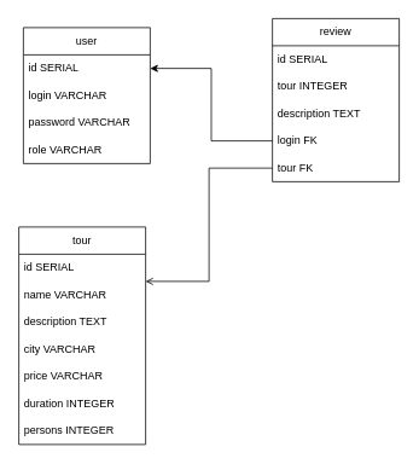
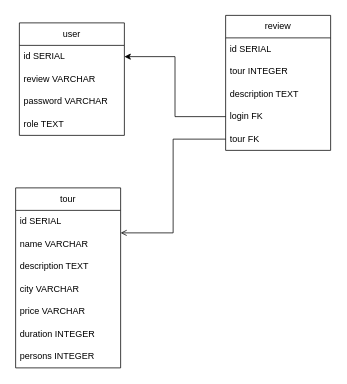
- <mxCell id="4" value="login VARCHAR" style="text;strokeColor=none;fillColor=none;align=left;verticalAlign=middle;spacingLeft=4;spacingRight=4;overflow=hidden;points=[[0,0.5],[1,0.5]];portConstraint=eastwest;rotatable=0;whiteSpace=wrap;html=1;" vertex="1" parent="2"><mxGeometry y="60" width="140" height="30" as="geometry" /></mxCell>
+ <mxCell id="4" value="review VARCHAR" style="text;strokeColor=none;fillColor=none;align=left;verticalAlign=middle;spacingLeft=4;spacingRight=4;overflow=hidden;points=[[0,0.5],[1,0.5]];portConstraint=eastwest;rotatable=0;whiteSpace=wrap;html=1;" vertex="1" parent="2"><mxGeometry y="60" width="140" height="30" as="geometry" /></mxCell>
- <mxCell id="6" value="role VARCHAR" style="text;strokeColor=none;fillColor=none;align=left;verticalAlign=middle;spacingLeft=4;spacingRight=4;overflow=hidden;points=[[0,0.5],[1,0.5]];portConstraint=eastwest;rotatable=0;whiteSpace=wrap;html=1;" vertex="1" parent="2"><mxGeometry y="120" width="140" height="30" as="geometry" /></mxCell>
+ <mxCell id="6" value="role TEXT" style="text;strokeColor=none;fillColor=none;align=left;verticalAlign=middle;spacingLeft=4;spacingRight=4;overflow=hidden;points=[[0,0.5],[1,0.5]];portConstraint=eastwest;rotatable=0;whiteSpace=wrap;html=1;" vertex="1" parent="2"><mxGeometry y="120" width="140" height="30" as="geometry" /></mxCell>
